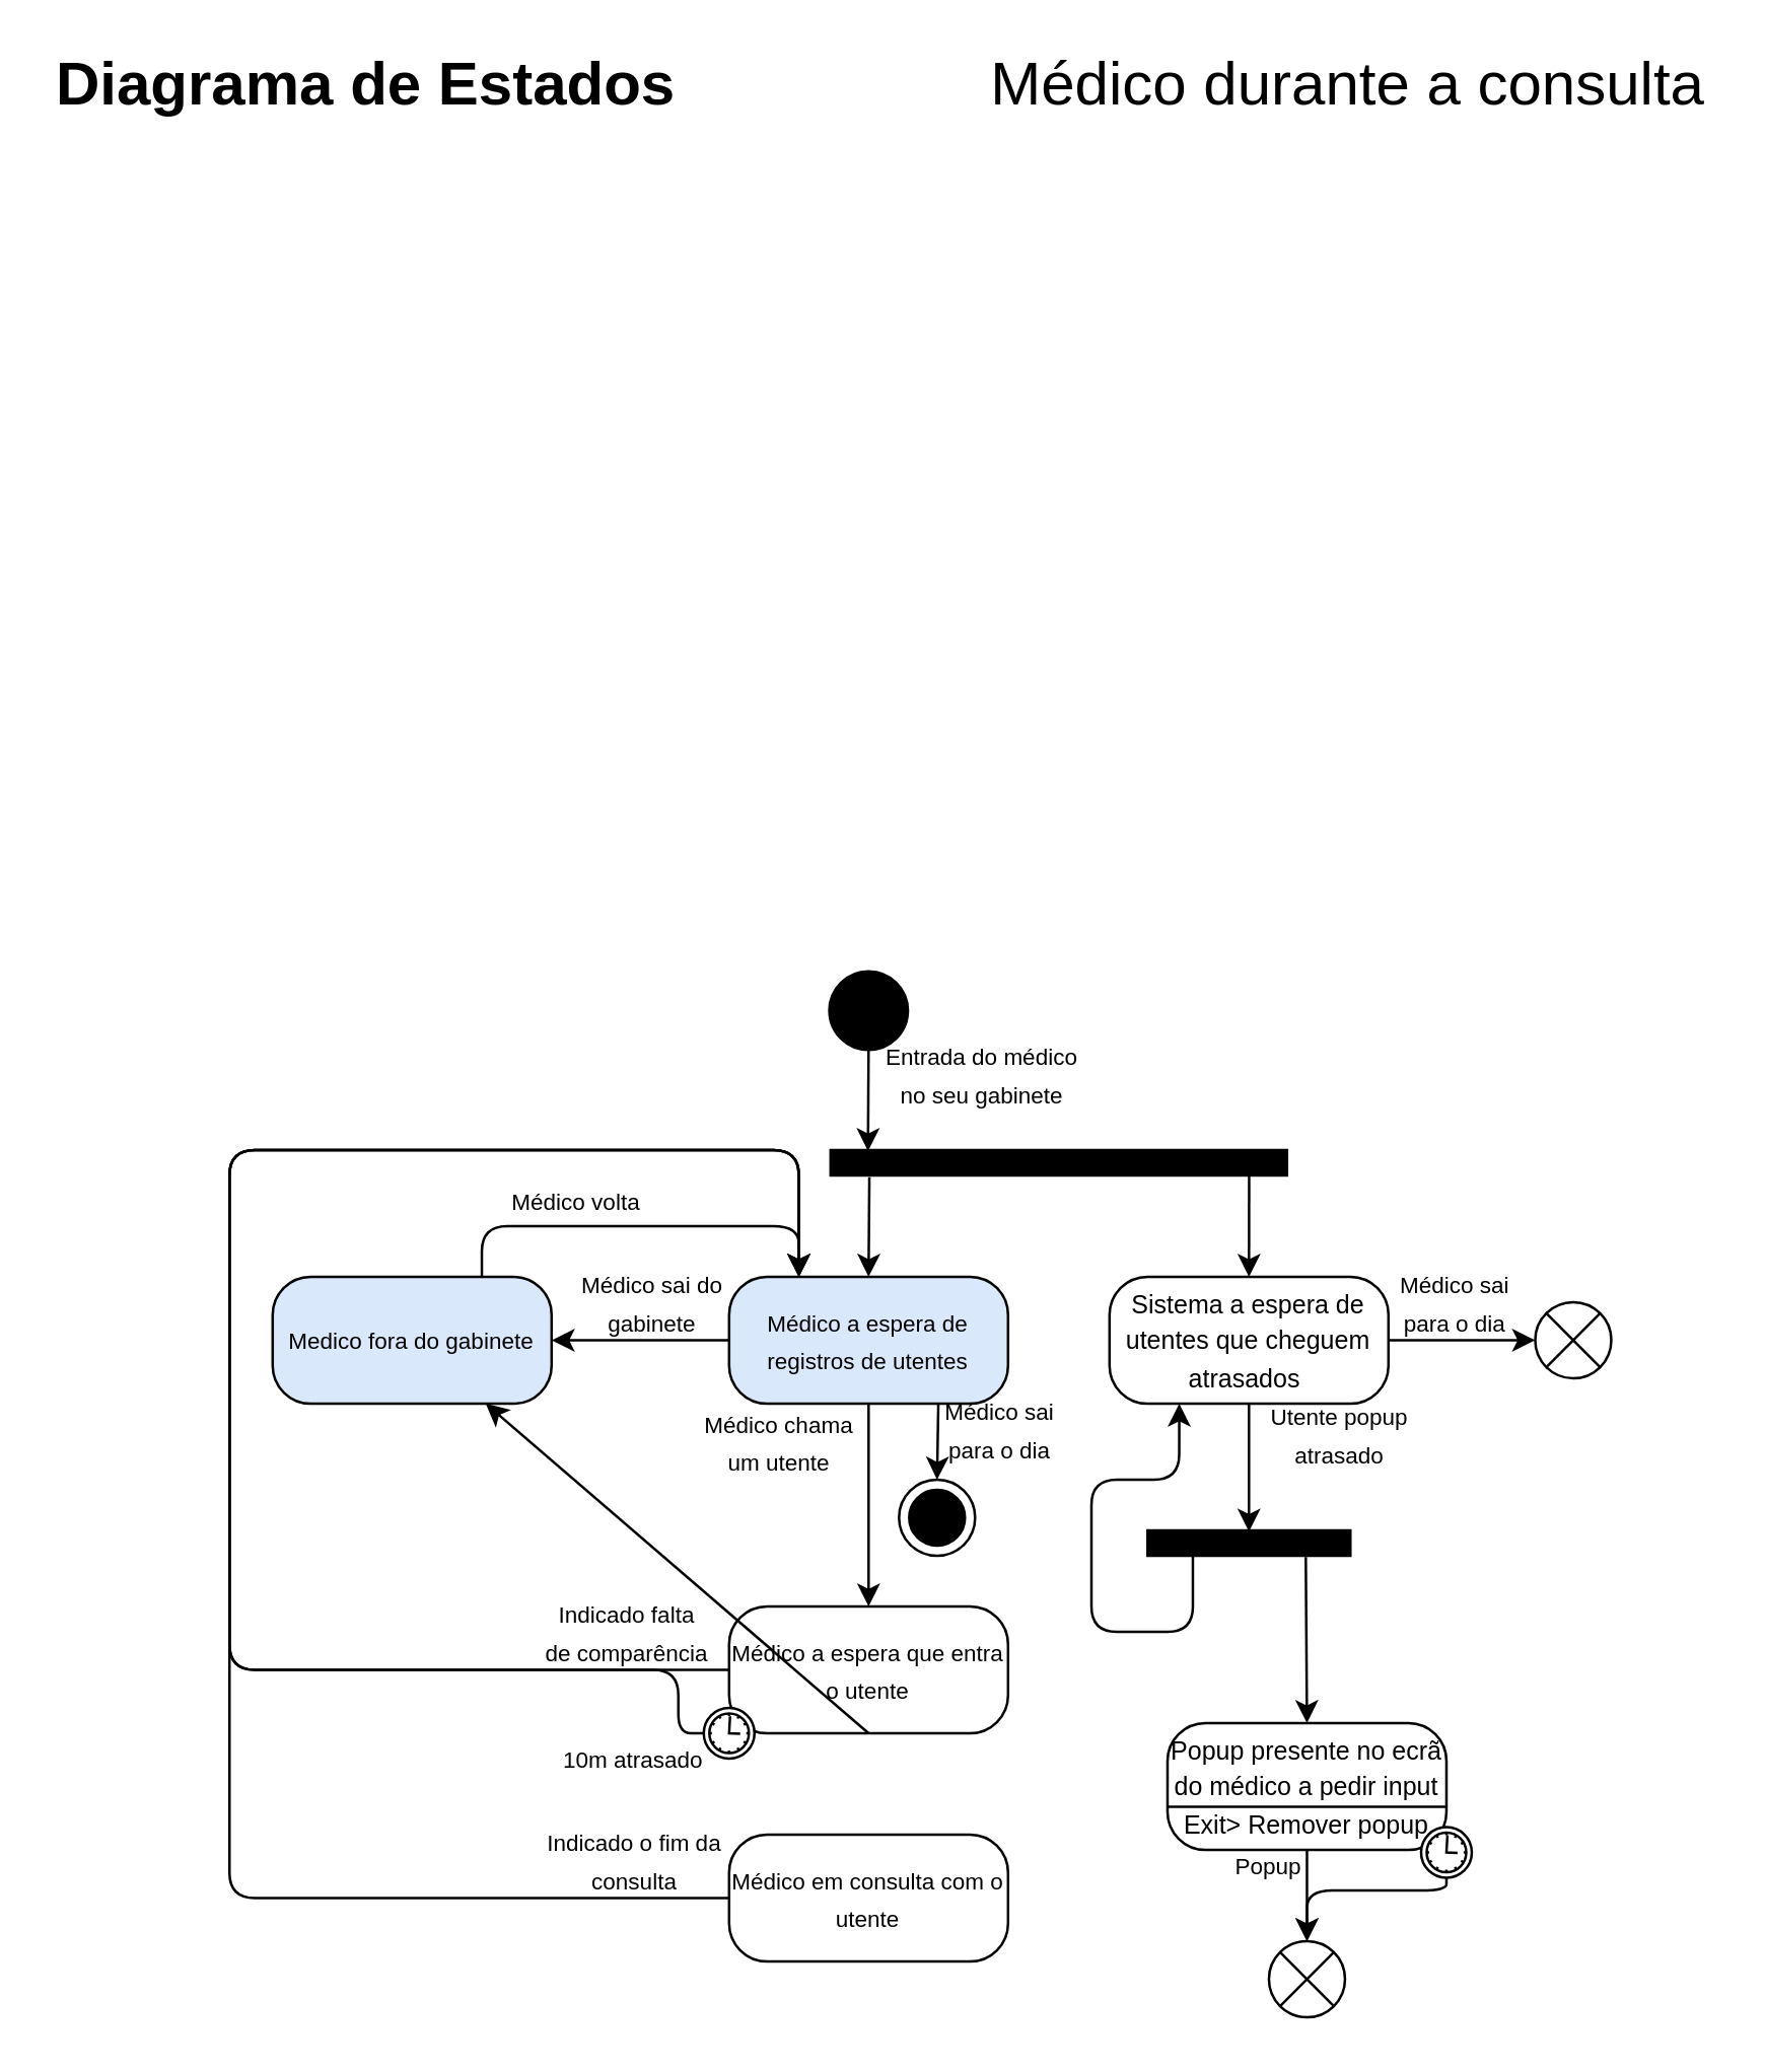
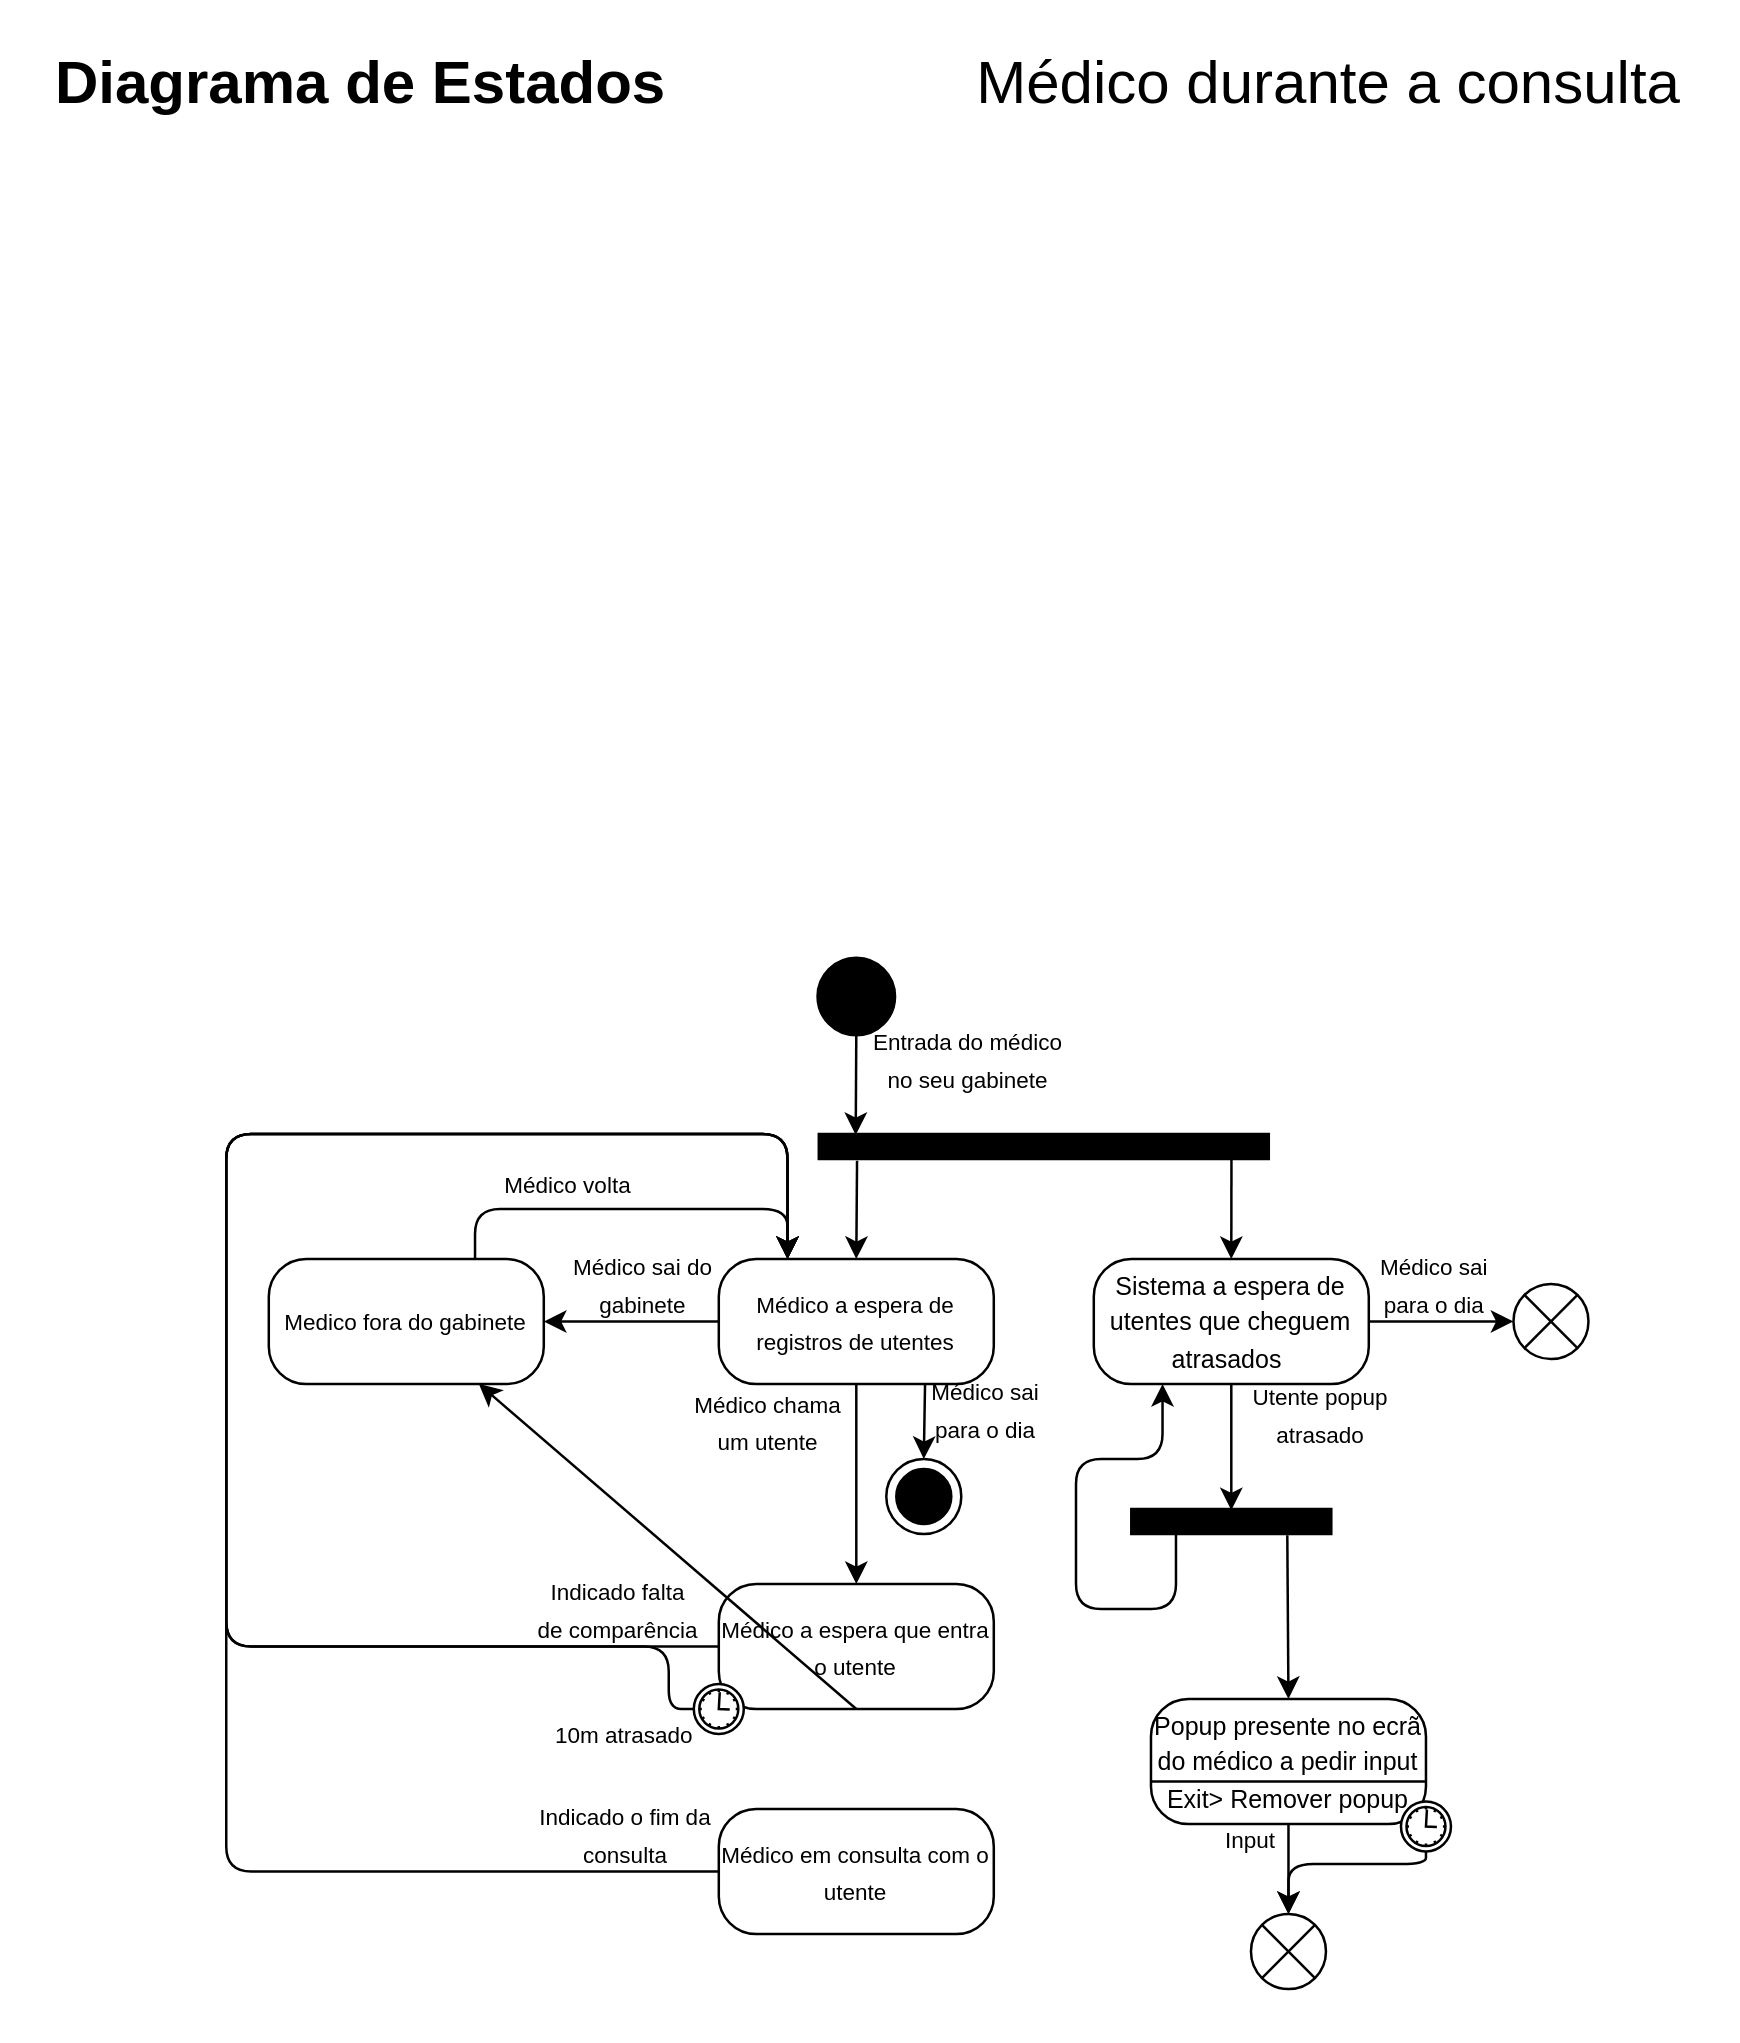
- <mxCell id="33" value="&lt;font style=&quot;font-size: 9px&quot;&gt;Medico fora do gabinete&lt;/font&gt;" style="rounded=1;whiteSpace=wrap;html=1;strokeColor=#000000;fillColor=#dae8fc;arcSize=30;" parent="1" vertex="1"><mxGeometry x="107.02" y="500" width="110" height="50" as="geometry" /></mxCell>
+ <mxCell id="33" value="&lt;font style=&quot;font-size: 9px&quot;&gt;Medico fora do gabinete&lt;/font&gt;" style="rounded=1;whiteSpace=wrap;html=1;strokeColor=#000000;fillColor=#FFFFFF;arcSize=30;" parent="1" vertex="1"><mxGeometry x="107.02" y="500" width="110" height="50" as="geometry" /></mxCell>
- <mxCell id="6" value="&lt;font style=&quot;font-size: 9px&quot;&gt;Médico a espera de registros de utentes&lt;/font&gt;" style="rounded=1;whiteSpace=wrap;html=1;strokeColor=#000000;fillColor=#dae8fc;arcSize=30;" parent="1" vertex="1"><mxGeometry x="287.02" y="500" width="110" height="50" as="geometry" /></mxCell>
+ <mxCell id="6" value="&lt;font style=&quot;font-size: 9px&quot;&gt;Médico a espera de registros de utentes&lt;/font&gt;" style="rounded=1;whiteSpace=wrap;html=1;strokeColor=#000000;fillColor=#FFFFFF;arcSize=30;" parent="1" vertex="1"><mxGeometry x="287.02" y="500" width="110" height="50" as="geometry" /></mxCell>
- <mxCell id="20" value="&lt;font style=&quot;font-size: 9px&quot;&gt;Popup&lt;/font&gt;" style="text;html=1;strokeColor=none;fillColor=none;align=center;verticalAlign=middle;whiteSpace=wrap;rounded=0;" parent="1" vertex="1"><mxGeometry x="479.89" y="722" width="40" height="20" as="geometry" /></mxCell>
+ <mxCell id="20" value="&lt;font style=&quot;font-size: 9px&quot;&gt;Input&lt;/font&gt;" style="text;html=1;strokeColor=none;fillColor=none;align=center;verticalAlign=middle;whiteSpace=wrap;rounded=0;" parent="1" vertex="1"><mxGeometry x="479.89" y="722" width="40" height="20" as="geometry" /></mxCell>
